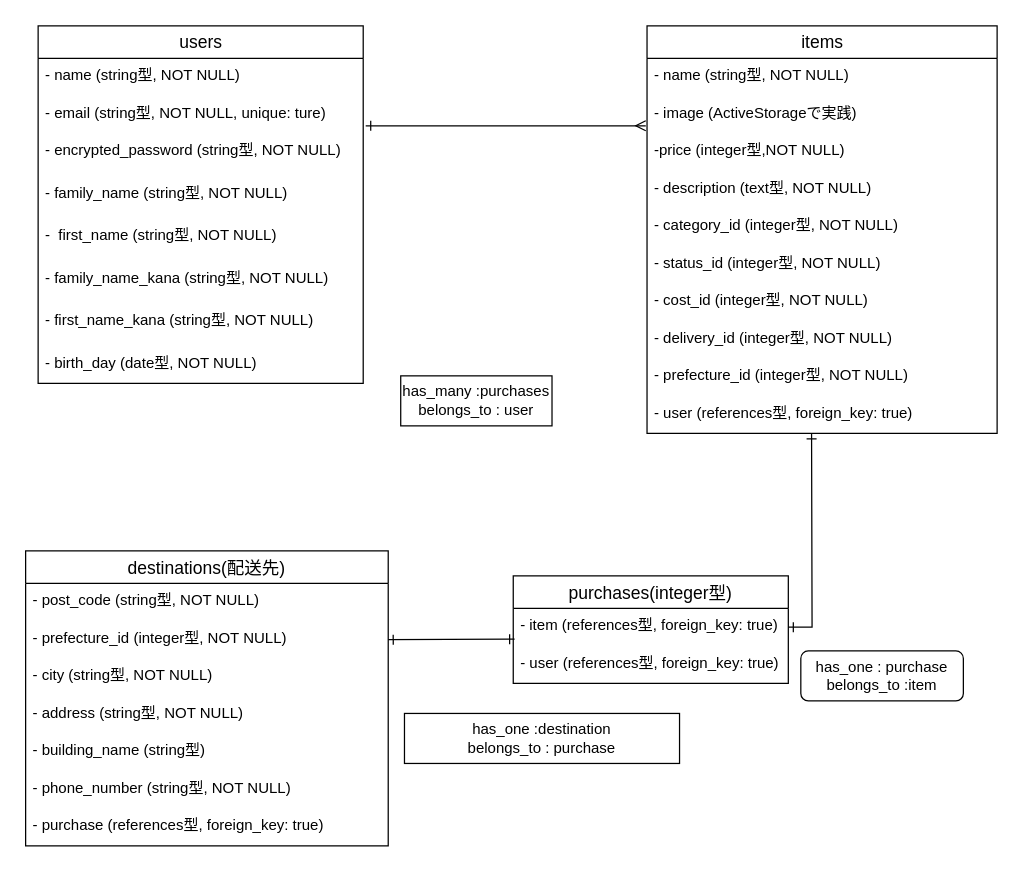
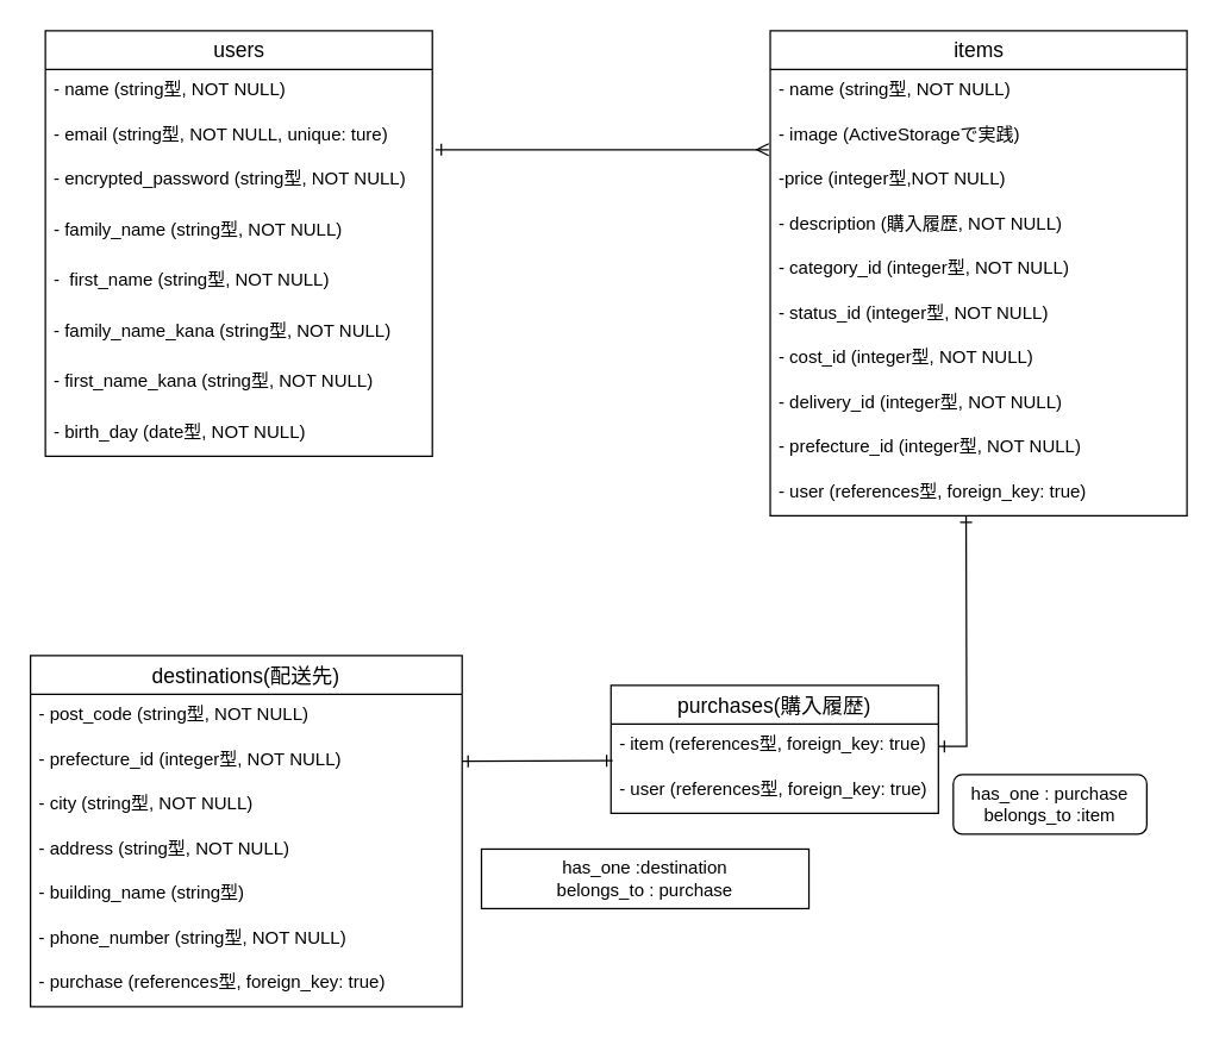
- <mxCell id="15" value="- description (text型, NOT NULL)" style="text;strokeColor=none;fillColor=none;spacingLeft=4;spacingRight=4;overflow=hidden;rotatable=0;points=[[0,0.5],[1,0.5]];portConstraint=eastwest;fontSize=12;" parent="11" vertex="1"><mxGeometry y="116" width="280" height="30" as="geometry" /></mxCell>
+ <mxCell id="15" value="- description (購入履歴, NOT NULL)" style="text;strokeColor=none;fillColor=none;spacingLeft=4;spacingRight=4;overflow=hidden;rotatable=0;points=[[0,0.5],[1,0.5]];portConstraint=eastwest;fontSize=12;" parent="11" vertex="1"><mxGeometry y="116" width="280" height="30" as="geometry" /></mxCell>
- <mxCell id="38" value="has_many :purchases&lt;br&gt;belongs_to : user" style="whiteSpace=wrap;html=1;align=center;" parent="1" vertex="1"><mxGeometry x="320" y="300" width="121" height="40" as="geometry" /></mxCell>
- <mxCell id="33" value="purchases(integer型)" style="swimlane;fontStyle=0;childLayout=stackLayout;horizontal=1;startSize=26;horizontalStack=0;resizeParent=1;resizeParentMax=0;resizeLast=0;collapsible=1;marginBottom=0;align=center;fontSize=14;" parent="1" vertex="1"><mxGeometry x="410" y="460" width="220" height="86" as="geometry" /></mxCell>
+ <mxCell id="33" value="purchases(購入履歴)" style="swimlane;fontStyle=0;childLayout=stackLayout;horizontal=1;startSize=26;horizontalStack=0;resizeParent=1;resizeParentMax=0;resizeLast=0;collapsible=1;marginBottom=0;align=center;fontSize=14;" parent="1" vertex="1"><mxGeometry x="410" y="460" width="220" height="86" as="geometry" /></mxCell>
